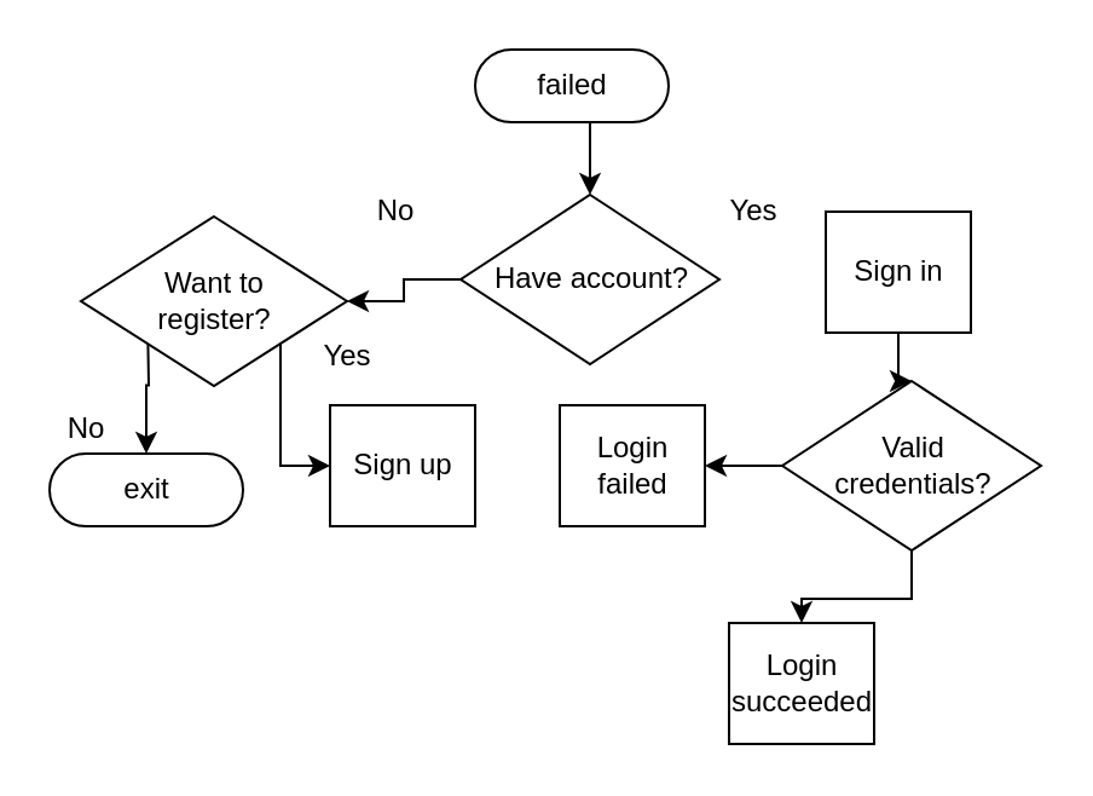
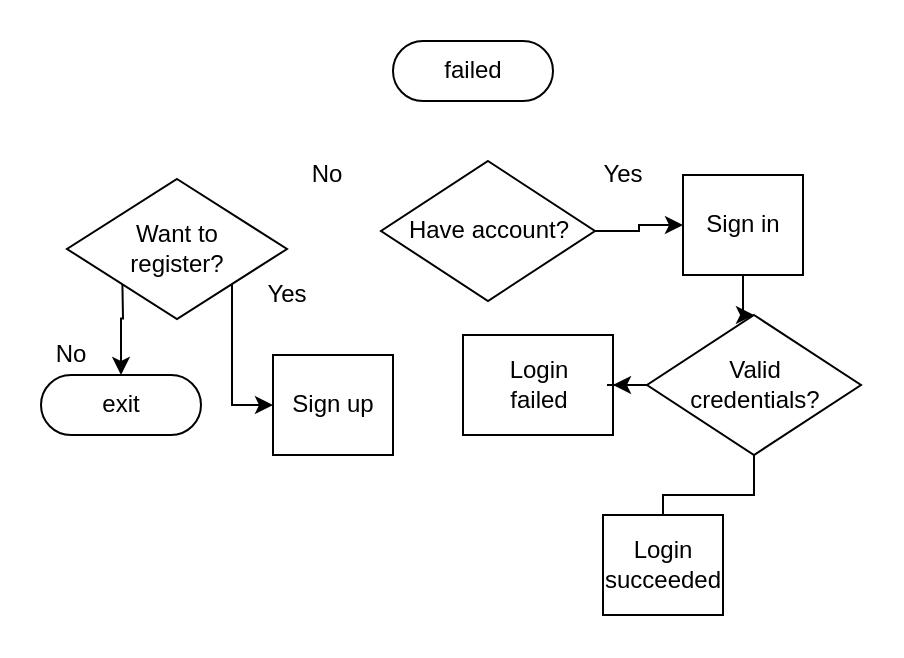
- <mxCell id="2" style="edgeStyle=orthogonalEdgeStyle;rounded=0;orthogonalLoop=1;jettySize=auto;html=1;exitX=0.5;exitY=0.5;exitDx=0;exitDy=15;exitPerimeter=0;entryX=0.5;entryY=0;entryDx=0;entryDy=0;" edge="1" parent="1" source="3" target="12"><mxGeometry relative="1" as="geometry" /></mxCell>
+ <mxCell id="11" style="edgeStyle=orthogonalEdgeStyle;rounded=0;orthogonalLoop=1;jettySize=auto;html=1;exitX=1;exitY=0.5;exitDx=0;exitDy=0;entryX=0;entryY=0.5;entryDx=0;entryDy=0;" edge="1" parent="1" source="12" target="8"><mxGeometry relative="1" as="geometry" /></mxCell>
- <mxCell id="10" style="edgeStyle=orthogonalEdgeStyle;rounded=0;orthogonalLoop=1;jettySize=auto;html=1;exitX=0;exitY=0.5;exitDx=0;exitDy=0;entryX=1;entryY=0.5;entryDx=0;entryDy=0;" edge="1" parent="1" source="12" target="6"><mxGeometry relative="1" as="geometry"><mxPoint x="143" y="112" as="targetPoint" /></mxGeometry></mxCell>
- <mxCell id="14" value="Sign up" style="html=1;dashed=0;whitespace=wrap;" vertex="1" parent="1"><mxGeometry x="136" y="167" width="60" height="50" as="geometry" /></mxCell>
+ <mxCell id="14" value="Sign up" style="html=1;dashed=0;whitespace=wrap;" vertex="1" parent="1"><mxGeometry x="136" y="177" width="60" height="50" as="geometry" /></mxCell>
- <mxCell id="18" value="Login&lt;br&gt;failed" style="html=1;dashed=0;whitespace=wrap;" vertex="1" parent="1"><mxGeometry x="231" y="167" width="60" height="50" as="geometry" /></mxCell>
+ <mxCell id="18" value="Login&lt;br&gt;failed" style="html=1;dashed=0;whitespace=wrap;" vertex="1" parent="1"><mxGeometry x="231" y="167" width="75" height="50" as="geometry" /></mxCell>
- <mxCell id="21" value="" style="edgeStyle=orthogonalEdgeStyle;rounded=0;orthogonalLoop=1;jettySize=auto;html=1;" edge="1" parent="1" source="22" target="19"><mxGeometry relative="1" as="geometry" /></mxCell>
+ <mxCell id="21" value="" style="edgeStyle=orthogonalEdgeStyle;rounded=0;orthogonalLoop=1;jettySize=auto;html=1;endArrow=none;" edge="1" parent="1" source="22" target="19"><mxGeometry relative="1" as="geometry" /></mxCell>
